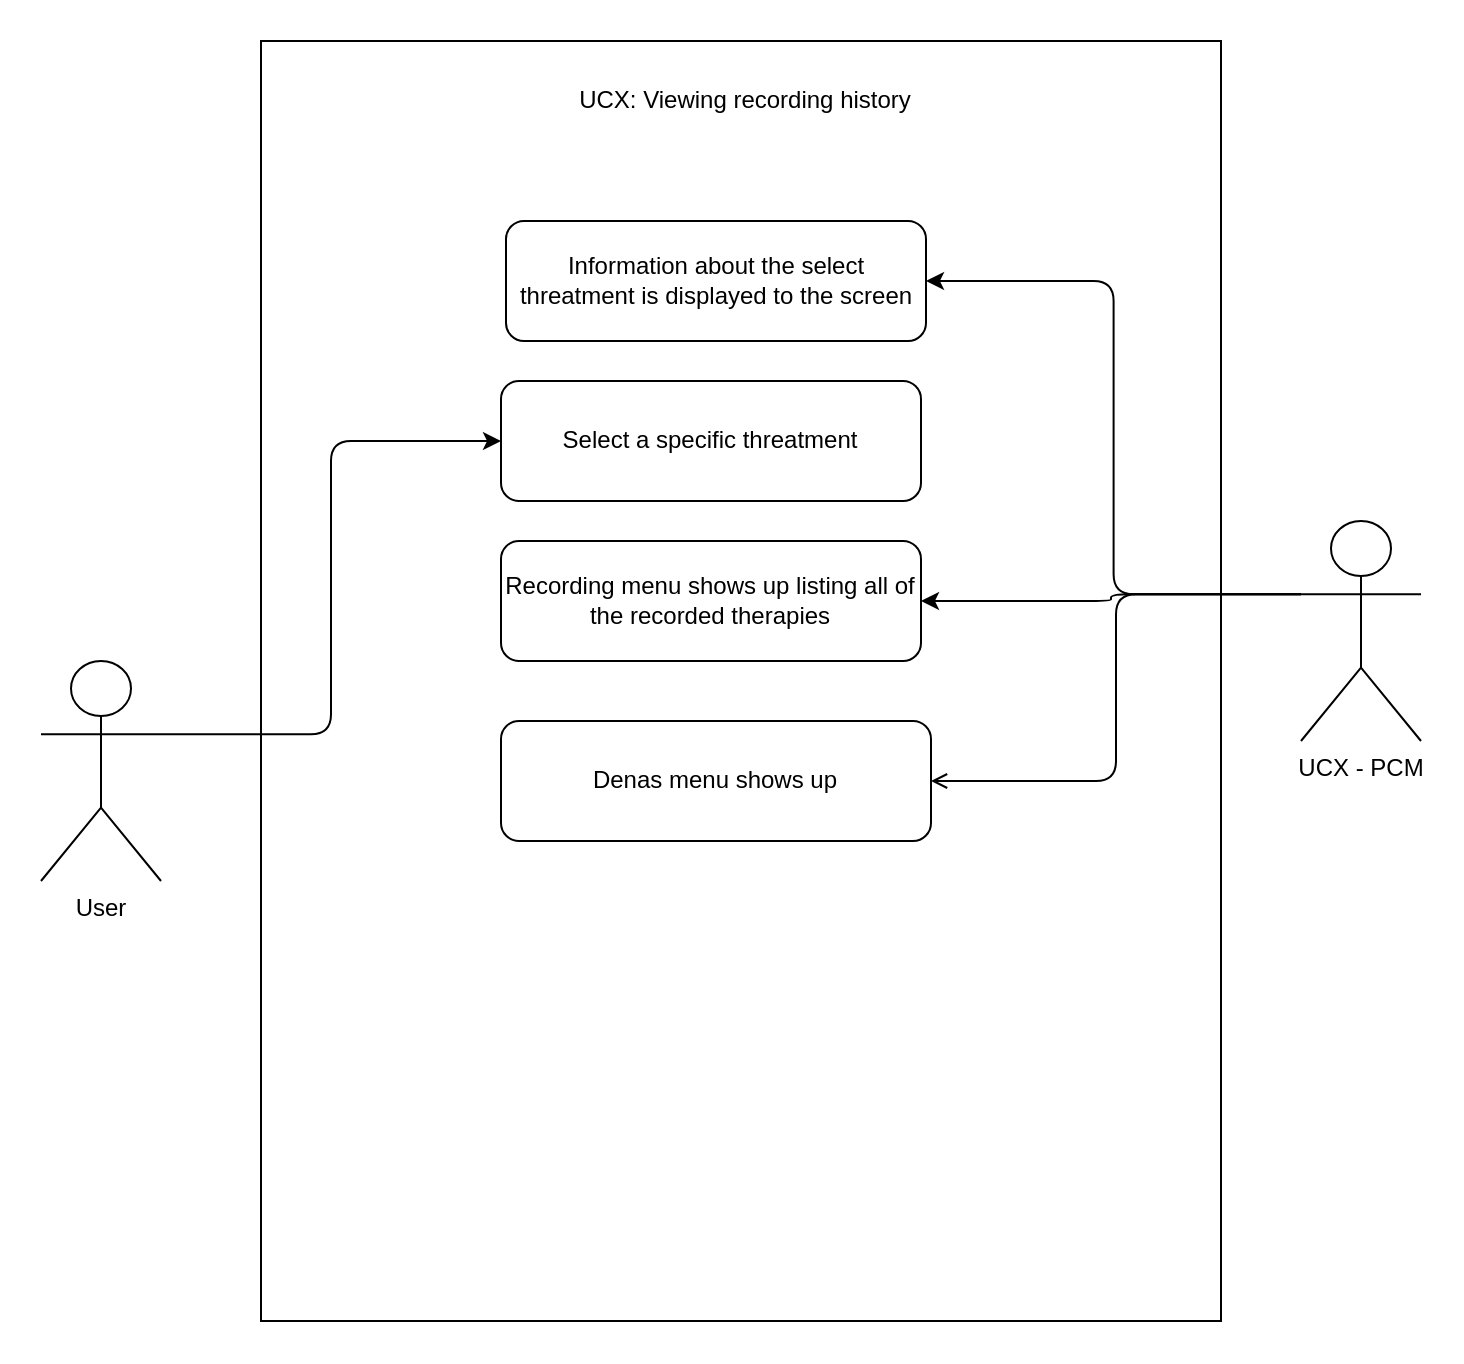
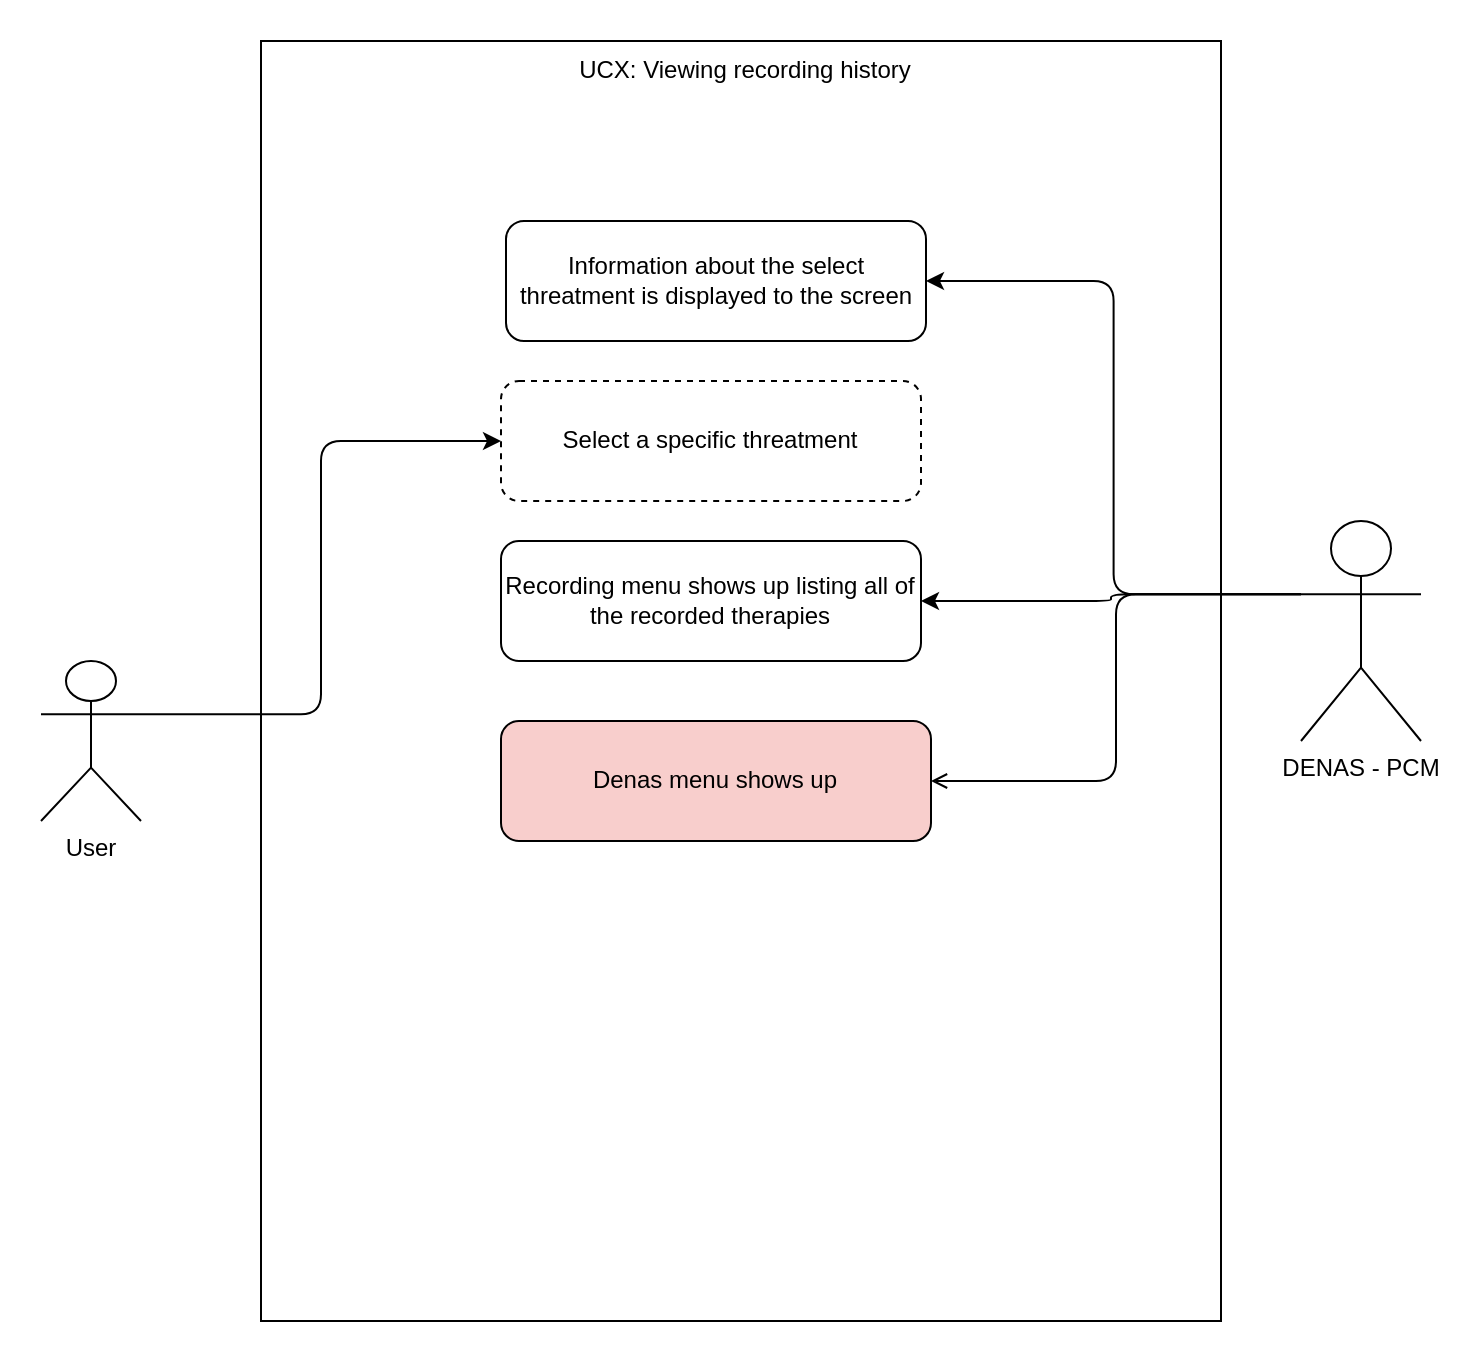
- <mxCell id="4" value="UCX: Viewing recording history" style="text;html=1;strokeColor=none;fillColor=none;align=center;verticalAlign=middle;whiteSpace=wrap;rounded=0;" parent="1" vertex="1"><mxGeometry x="230" y="40" width="285" height="20" as="geometry" /></mxCell>
+ <mxCell id="4" value="UCX: Viewing recording history" style="text;html=1;strokeColor=none;fillColor=none;align=center;verticalAlign=middle;whiteSpace=wrap;rounded=0;" parent="1" vertex="1"><mxGeometry x="230" y="25" width="285" height="20" as="geometry" /></mxCell>
- <mxCell id="10" value="Select a specific threatment" style="rounded=1;whiteSpace=wrap;html=1;" parent="1" vertex="1"><mxGeometry x="250" y="190" width="210" height="60" as="geometry" /></mxCell>
+ <mxCell id="10" value="Select a specific threatment" style="rounded=1;whiteSpace=wrap;html=1;dashed=1;" parent="1" vertex="1"><mxGeometry x="250" y="190" width="210" height="60" as="geometry" /></mxCell>
- <mxCell id="5" value="UCX - PCM" style="shape=umlActor;verticalLabelPosition=bottom;verticalAlign=top;html=1;outlineConnect=0;" parent="1" vertex="1"><mxGeometry x="650" y="260" width="60" height="110" as="geometry" /></mxCell>
+ <mxCell id="5" value="DENAS - PCM" style="shape=umlActor;verticalLabelPosition=bottom;verticalAlign=top;html=1;outlineConnect=0;" parent="1" vertex="1"><mxGeometry x="650" y="260" width="60" height="110" as="geometry" /></mxCell>
- <mxCell id="3" value="User" style="shape=umlActor;verticalLabelPosition=bottom;verticalAlign=top;html=1;outlineConnect=0;" parent="1" vertex="1"><mxGeometry x="20" y="330" width="60" height="110" as="geometry" /></mxCell>
+ <mxCell id="3" value="User" style="shape=umlActor;verticalLabelPosition=bottom;verticalAlign=top;html=1;outlineConnect=0;" parent="1" vertex="1"><mxGeometry x="20" y="330" width="50" height="80" as="geometry" /></mxCell>
- <mxCell id="6" value="Denas menu shows up" style="rounded=1;whiteSpace=wrap;html=1;" parent="1" vertex="1"><mxGeometry x="250" y="360" width="215" height="60" as="geometry" /></mxCell>
+ <mxCell id="6" value="Denas menu shows up" style="rounded=1;whiteSpace=wrap;html=1;fillColor=#f8cecc;" parent="1" vertex="1"><mxGeometry x="250" y="360" width="215" height="60" as="geometry" /></mxCell>
